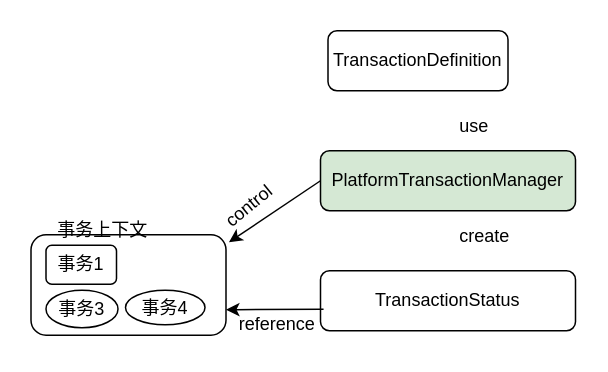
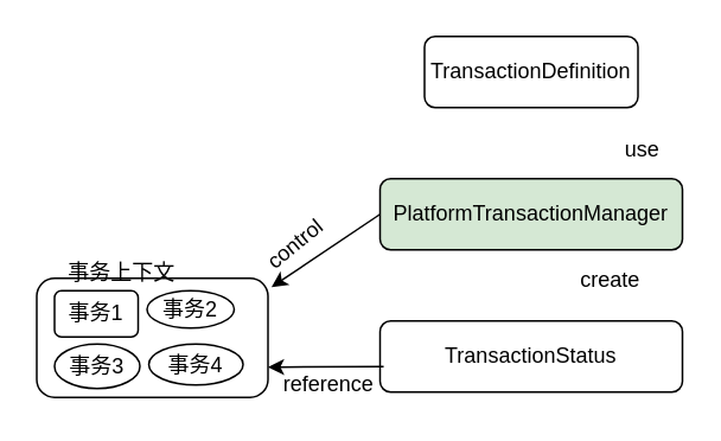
- <mxCell id="2" value="TransactionDefinition" style="rounded=1;whiteSpace=wrap;html=1;" vertex="1" parent="1"><mxGeometry x="218" y="20" width="120" height="40" as="geometry" /></mxCell>
+ <mxCell id="2" value="TransactionDefinition" style="rounded=1;whiteSpace=wrap;html=1;" vertex="1" parent="1"><mxGeometry x="238" y="20" width="120" height="40" as="geometry" /></mxCell>
- <mxCell id="5" value="use&lt;br&gt;" style="text;html=1;resizable=0;points=[];autosize=1;align=left;verticalAlign=top;spacingTop=-4;" vertex="1" parent="1"><mxGeometry x="303.5" y="74" width="30" height="20" as="geometry" /></mxCell>
+ <mxCell id="5" value="use&lt;br&gt;" style="text;html=1;resizable=0;points=[];autosize=1;align=left;verticalAlign=top;spacingTop=-4;" vertex="1" parent="1"><mxGeometry x="348.5" y="74" width="30" height="20" as="geometry" /></mxCell>
- <mxCell id="6" value="create&lt;br&gt;" style="text;html=1;resizable=0;points=[];autosize=1;align=left;verticalAlign=top;spacingTop=-4;" vertex="1" parent="1"><mxGeometry x="304" y="146.5" width="50" height="20" as="geometry" /></mxCell>
+ <mxCell id="6" value="create&lt;br&gt;" style="text;html=1;resizable=0;points=[];autosize=1;align=left;verticalAlign=top;spacingTop=-4;" vertex="1" parent="1"><mxGeometry x="324" y="146.5" width="50" height="20" as="geometry" /></mxCell>
+ <mxCell id="9" value="事务2" style="ellipse;whiteSpace=wrap;html=1;" vertex="1" parent="1"><mxGeometry x="82" y="163" width="49" height="21" as="geometry" /></mxCell>
